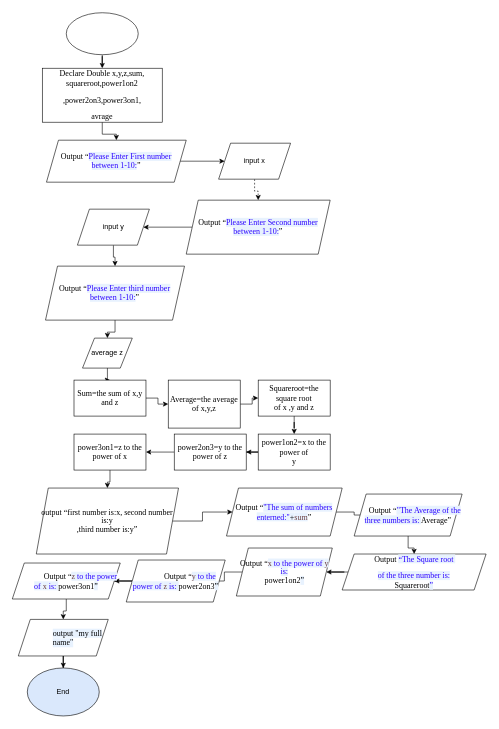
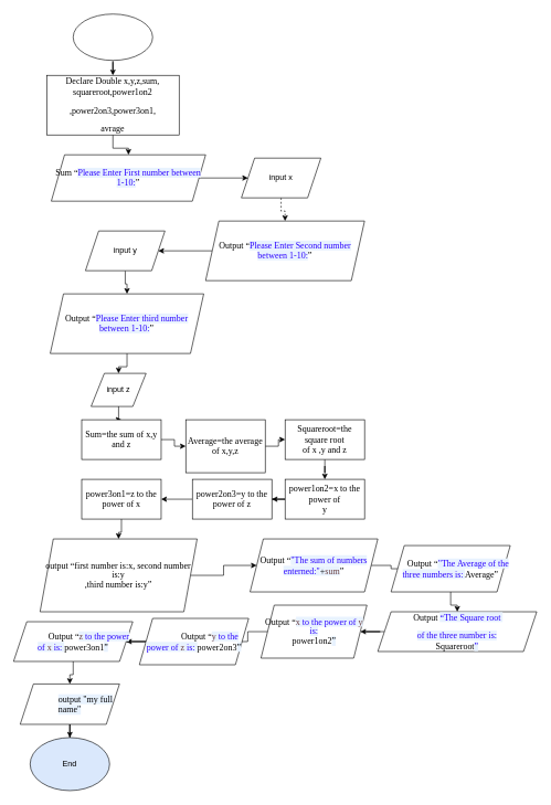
- <mxCell id="6" value="&lt;span style=&quot;font-size: 10pt ; line-height: 107% ; font-family: &amp;#34;consolas&amp;#34;&quot;&gt;Output “&lt;/span&gt;&lt;span style=&quot;font-size: 10.0pt ; line-height: 107% ; font-family: &amp;#34;consolas&amp;#34; ; color: #2a00ff ; background: #e8f2fe&quot;&gt;Please Enter First number between 1-10:&lt;/span&gt;&lt;span style=&quot;font-size: 10pt ; line-height: 107% ; font-family: &amp;#34;consolas&amp;#34;&quot;&gt;”&lt;/span&gt;" style="shape=parallelogram;perimeter=parallelogramPerimeter;whiteSpace=wrap;html=1;fixedSize=1;" parent="1" vertex="1"><mxGeometry x="77" y="233" width="233" height="70" as="geometry" /></mxCell>
+ <mxCell id="6" value="&lt;span style=&quot;font-size: 10pt ; line-height: 107% ; font-family: &amp;#34;consolas&amp;#34;&quot;&gt;Sum “&lt;/span&gt;&lt;span style=&quot;font-size: 10.0pt ; line-height: 107% ; font-family: &amp;#34;consolas&amp;#34; ; color: #2a00ff ; background: #e8f2fe&quot;&gt;Please Enter First number between 1-10:&lt;/span&gt;&lt;span style=&quot;font-size: 10pt ; line-height: 107% ; font-family: &amp;#34;consolas&amp;#34;&quot;&gt;”&lt;/span&gt;" style="shape=parallelogram;perimeter=parallelogramPerimeter;whiteSpace=wrap;html=1;fixedSize=1;" parent="1" vertex="1"><mxGeometry x="77" y="233" width="233" height="70" as="geometry" /></mxCell>
- <mxCell id="17" value="&lt;span&gt;average z&lt;/span&gt;" style="shape=parallelogram;perimeter=parallelogramPerimeter;whiteSpace=wrap;html=1;fixedSize=1;" vertex="1" parent="1"><mxGeometry x="137.07" y="563" width="83" height="50" as="geometry" /></mxCell>
+ <mxCell id="17" value="&lt;span&gt;input z&lt;/span&gt;" style="shape=parallelogram;perimeter=parallelogramPerimeter;whiteSpace=wrap;html=1;fixedSize=1;" vertex="1" parent="1"><mxGeometry x="137.07" y="563" width="83" height="50" as="geometry" /></mxCell>
